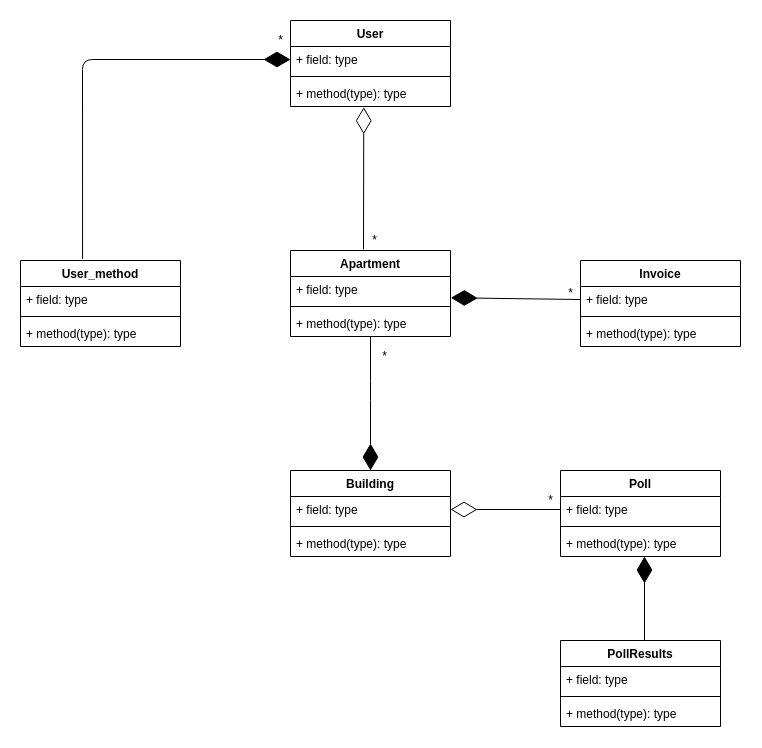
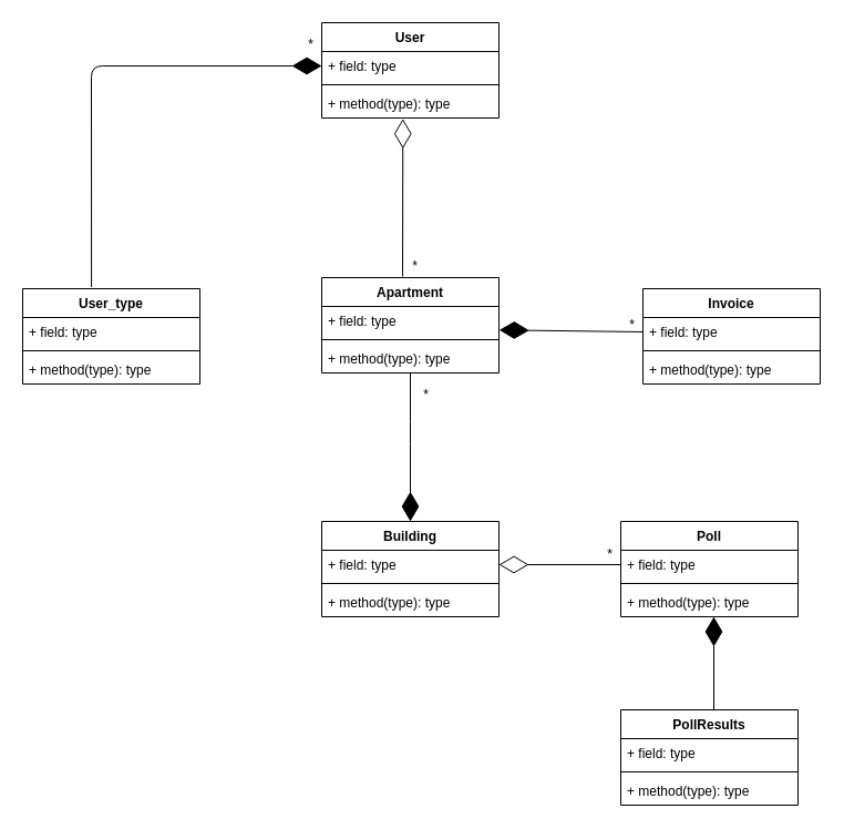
- <mxCell id="22" value="User_method" style="swimlane;fontStyle=1;align=center;verticalAlign=top;childLayout=stackLayout;horizontal=1;startSize=26;horizontalStack=0;resizeParent=1;resizeParentMax=0;resizeLast=0;collapsible=1;marginBottom=0;" vertex="1" parent="1"><mxGeometry x="20" y="260" width="160" height="86" as="geometry" /></mxCell>
+ <mxCell id="22" value="User_type" style="swimlane;fontStyle=1;align=center;verticalAlign=top;childLayout=stackLayout;horizontal=1;startSize=26;horizontalStack=0;resizeParent=1;resizeParentMax=0;resizeLast=0;collapsible=1;marginBottom=0;" vertex="1" parent="1"><mxGeometry x="20" y="260" width="160" height="86" as="geometry" /></mxCell>
